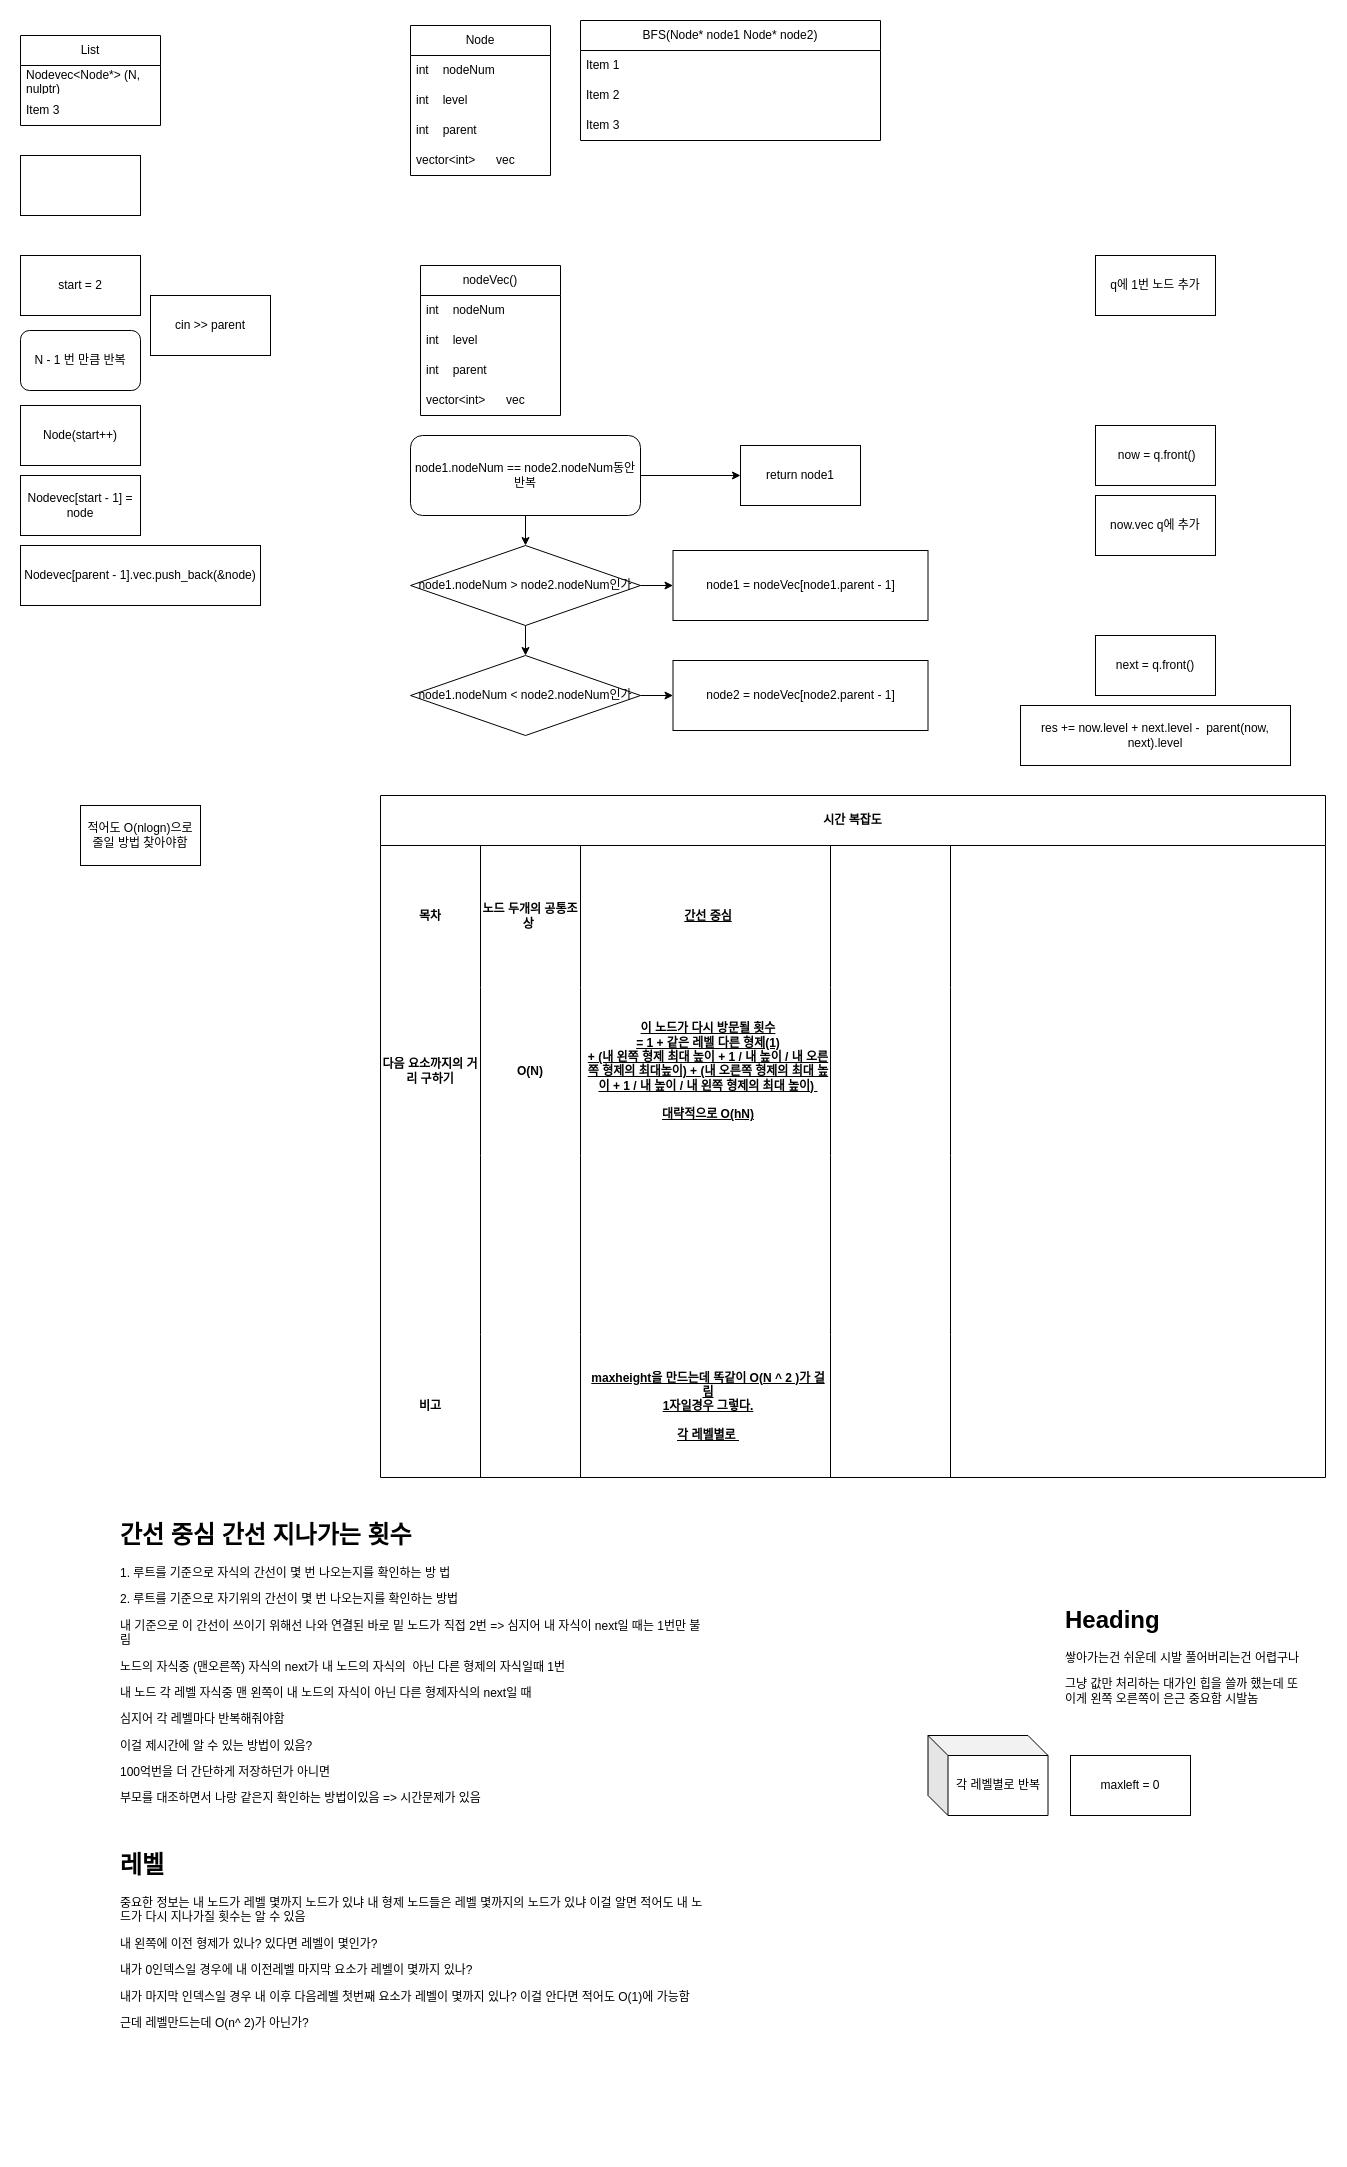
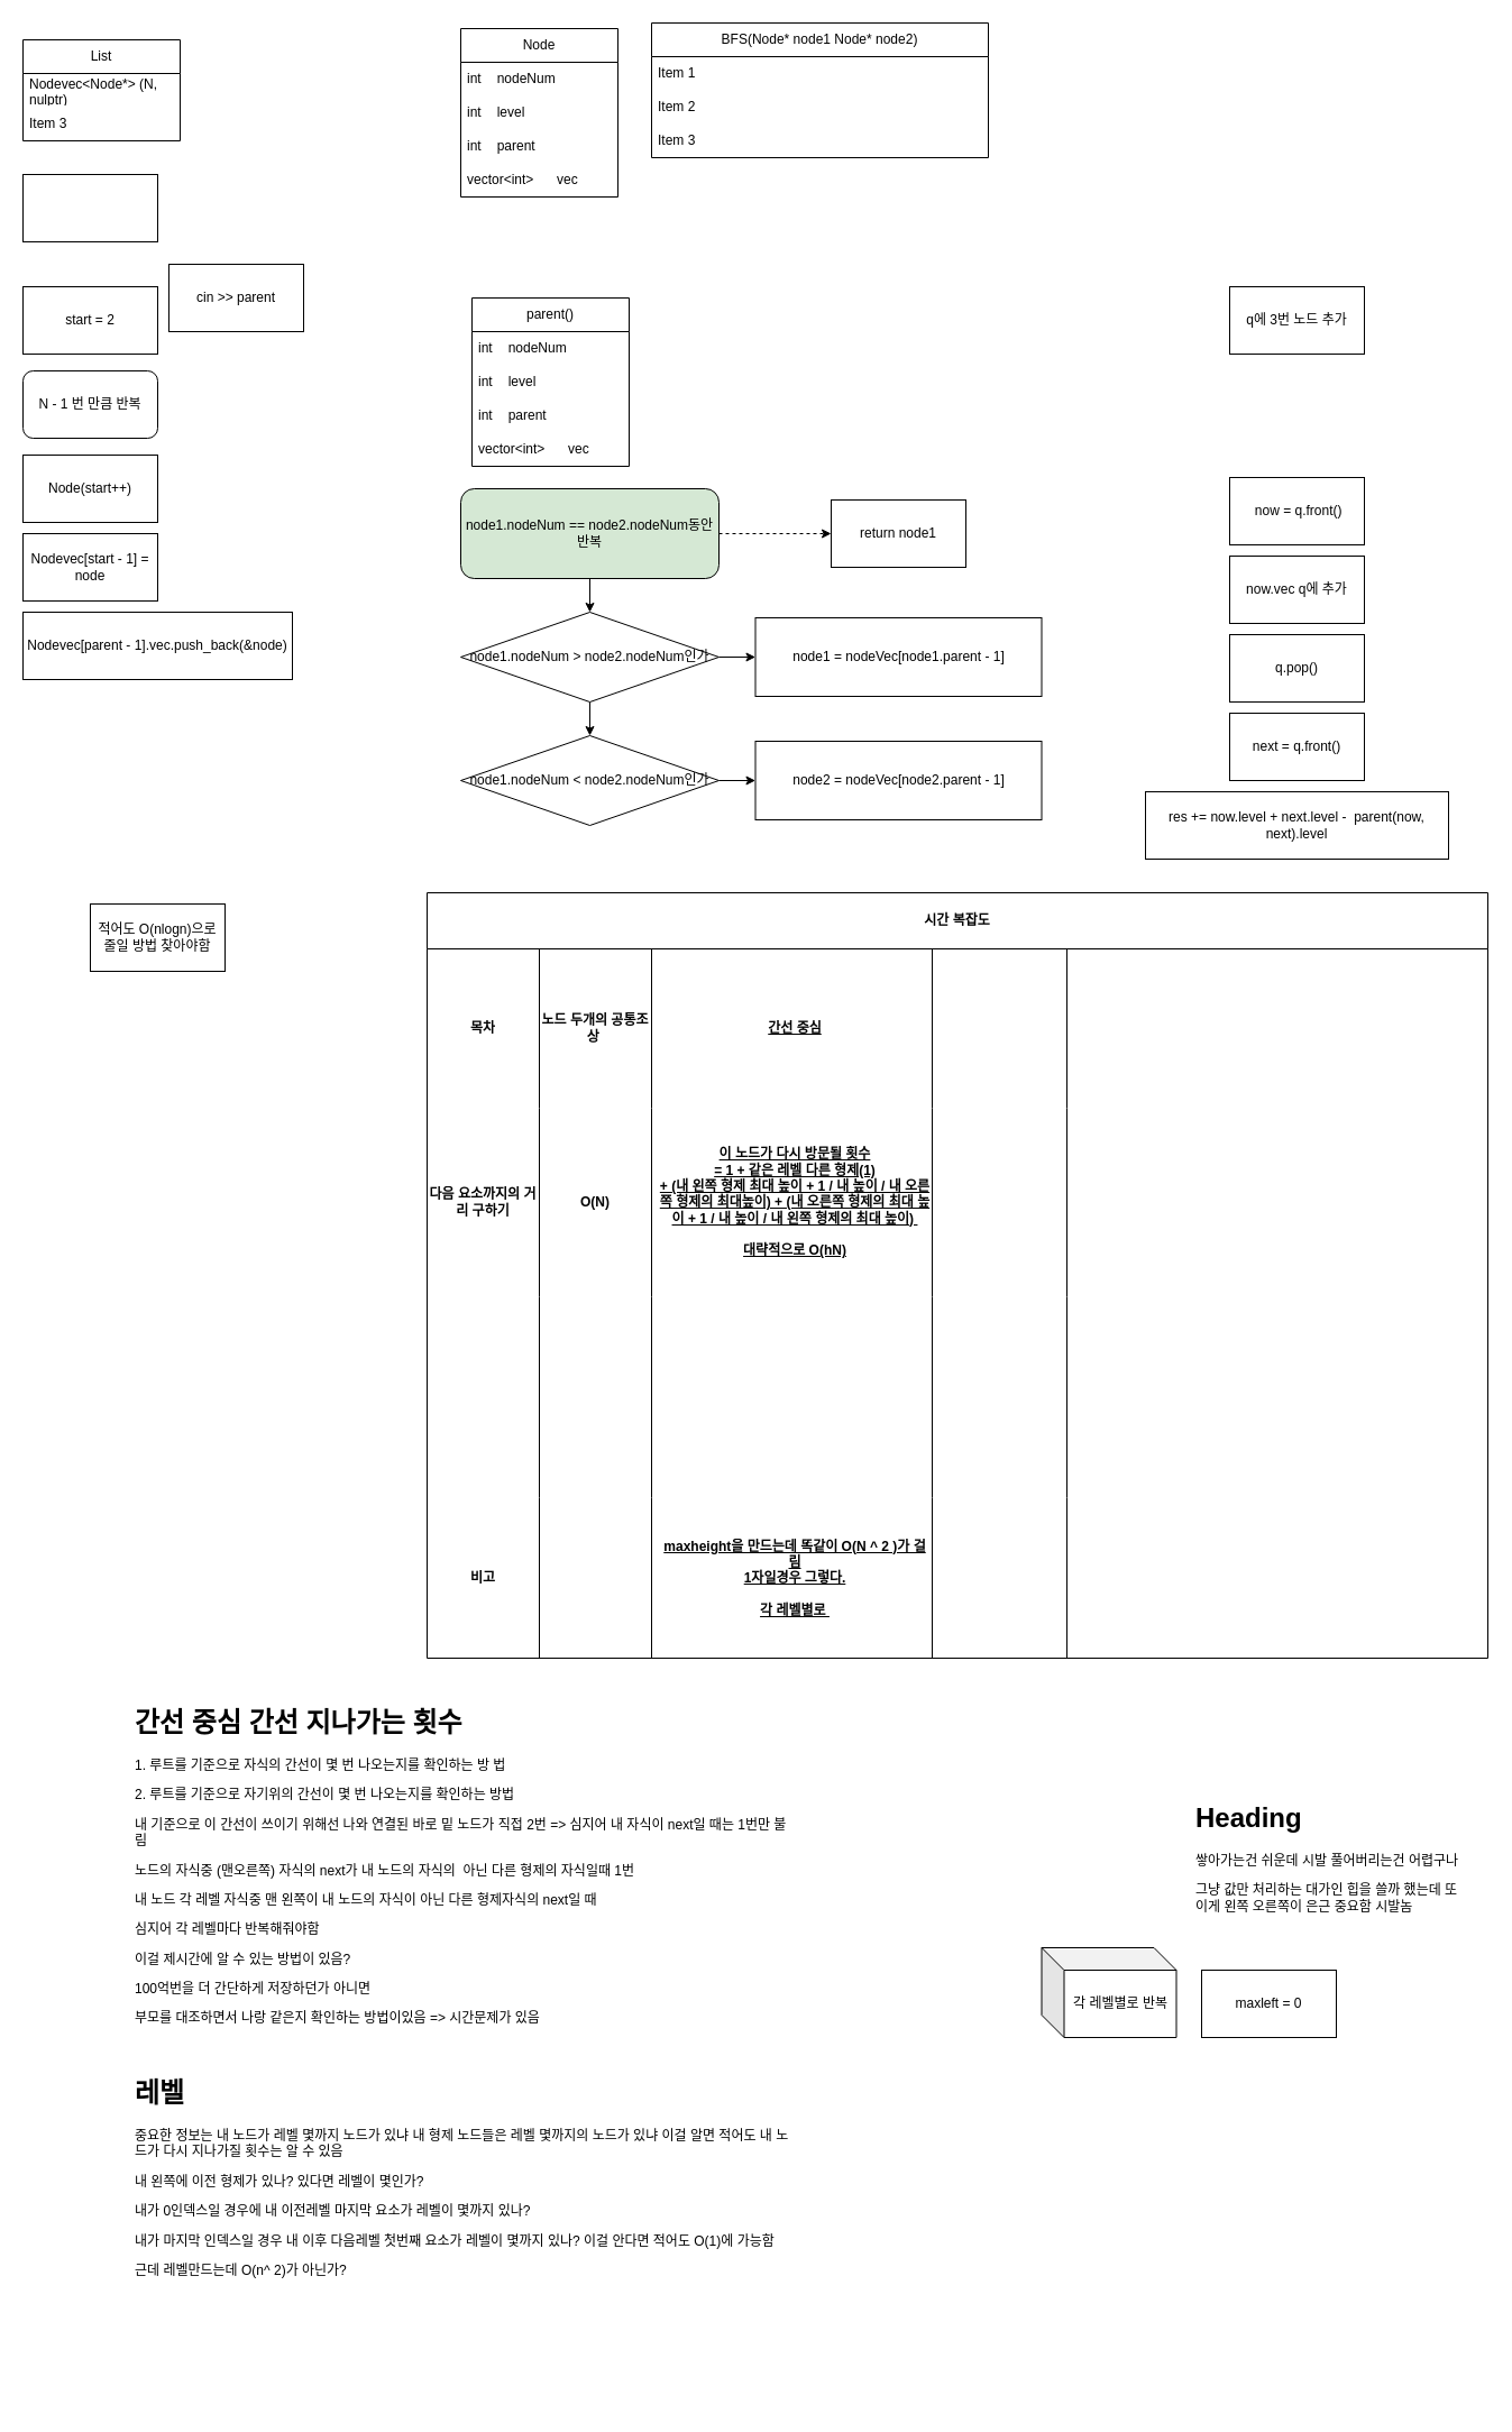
- <mxCell id="38" value="nodeVec()" style="swimlane;fontStyle=0;childLayout=stackLayout;horizontal=1;startSize=30;horizontalStack=0;resizeParent=1;resizeParentMax=0;resizeLast=0;collapsible=1;marginBottom=0;whiteSpace=wrap;html=1;" vertex="1" parent="1"><mxGeometry x="420" y="265" width="140" height="150" as="geometry" /></mxCell>
+ <mxCell id="38" value="parent()" style="swimlane;fontStyle=0;childLayout=stackLayout;horizontal=1;startSize=30;horizontalStack=0;resizeParent=1;resizeParentMax=0;resizeLast=0;collapsible=1;marginBottom=0;whiteSpace=wrap;html=1;" vertex="1" parent="1"><mxGeometry x="420" y="265" width="140" height="150" as="geometry" /></mxCell>
- <mxCell id="32" value="q에 1번 노드 추가" style="rounded=0;whiteSpace=wrap;html=1;" vertex="1" parent="1"><mxGeometry x="1095" y="255" width="120" height="60" as="geometry" /></mxCell>
+ <mxCell id="32" value="q에 3번 노드 추가" style="rounded=0;whiteSpace=wrap;html=1;" vertex="1" parent="1"><mxGeometry x="1095" y="255" width="120" height="60" as="geometry" /></mxCell>
- <mxCell id="19" value="cin &amp;gt;&amp;gt; parent" style="whiteSpace=wrap;html=1;" vertex="1" parent="1"><mxGeometry x="150" y="295" width="120" height="60" as="geometry" /></mxCell>
+ <mxCell id="19" value="cin &amp;gt;&amp;gt; parent" style="whiteSpace=wrap;html=1;" vertex="1" parent="1"><mxGeometry x="150" y="235" width="120" height="60" as="geometry" /></mxCell>
- <mxCell id="23" value="node1.nodeNum == node2.nodeNum동안 반복" style="whiteSpace=wrap;html=1;rounded=1;" vertex="1" parent="1"><mxGeometry x="410" y="435" width="230" height="80" as="geometry" /></mxCell>
+ <mxCell id="23" value="node1.nodeNum == node2.nodeNum동안 반복" style="whiteSpace=wrap;html=1;rounded=1;fillColor=#d5e8d4;" vertex="1" parent="1"><mxGeometry x="410" y="435" width="230" height="80" as="geometry" /></mxCell>
- <mxCell id="22" value="" style="edgeStyle=orthogonalEdgeStyle;rounded=0;orthogonalLoop=1;jettySize=auto;html=1;" edge="1" parent="1" source="23" target="29"><mxGeometry relative="1" as="geometry" /></mxCell>
+ <mxCell id="22" value="" style="edgeStyle=orthogonalEdgeStyle;rounded=0;orthogonalLoop=1;jettySize=auto;html=1;dashed=1;" edge="1" parent="1" source="23" target="29"><mxGeometry relative="1" as="geometry" /></mxCell>
+ <mxCell id="35" value="q.pop()" style="rounded=0;whiteSpace=wrap;html=1;" vertex="1" parent="1"><mxGeometry x="1095" y="565" width="120" height="60" as="geometry" /></mxCell>
